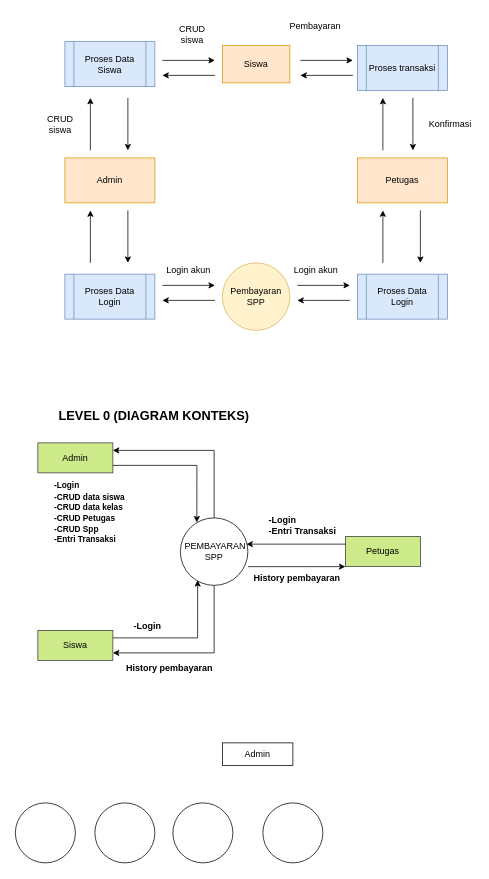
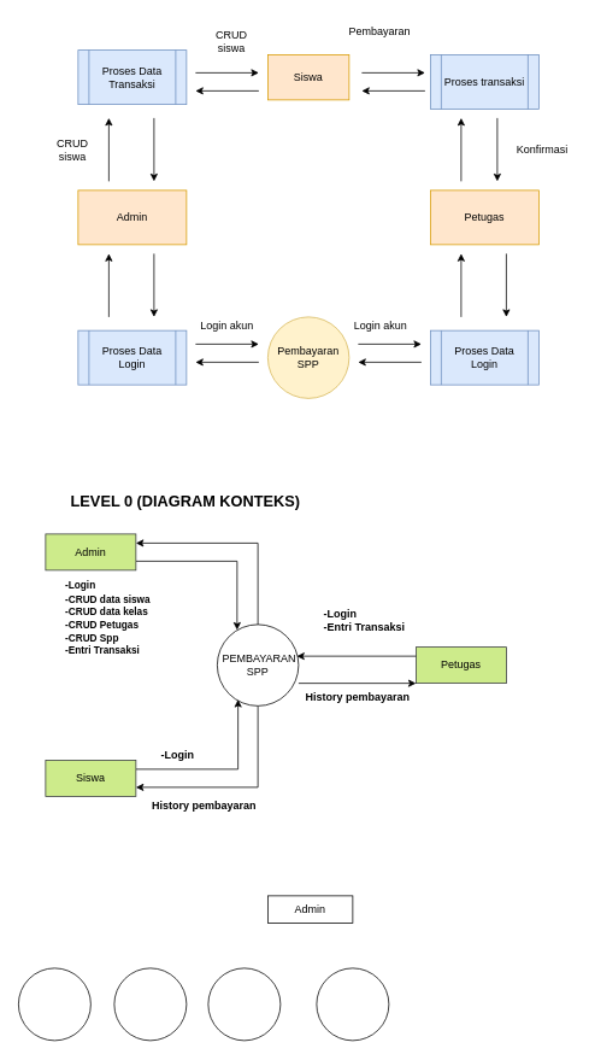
- <mxCell id="15" value="Proses Data Siswa" style="shape=process;whiteSpace=wrap;html=1;backgroundOutline=1;fillColor=#dae8fc;strokeColor=#6c8ebf;" vertex="1" parent="1"><mxGeometry x="86" y="55" width="120" height="60" as="geometry" /></mxCell>
+ <mxCell id="15" value="Proses Data Transaksi" style="shape=process;whiteSpace=wrap;html=1;backgroundOutline=1;fillColor=#dae8fc;strokeColor=#6c8ebf;" vertex="1" parent="1"><mxGeometry x="86" y="55" width="120" height="60" as="geometry" /></mxCell>
- <mxCell id="42" value="&lt;b&gt;-Login&lt;br&gt;-Entri Transaksi&lt;br&gt;&lt;/b&gt;" style="text;html=1;strokeColor=none;fillColor=none;align=left;verticalAlign=middle;whiteSpace=wrap;rounded=0;" vertex="1" parent="1"><mxGeometry x="356" y="685" width="100" height="30" as="geometry" /></mxCell>
+ <mxCell id="42" value="&lt;b&gt;-Login&lt;br&gt;-Entri Transaksi&lt;br&gt;&lt;/b&gt;" style="text;html=1;strokeColor=none;fillColor=none;align=left;verticalAlign=middle;whiteSpace=wrap;rounded=0;" vertex="1" parent="1"><mxGeometry x="356" y="670" width="100" height="30" as="geometry" /></mxCell>
